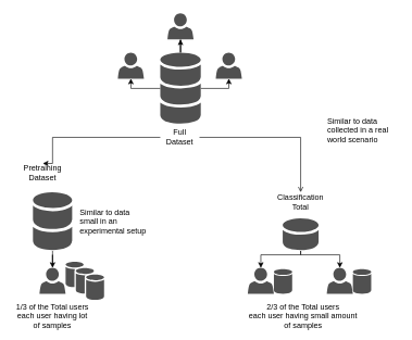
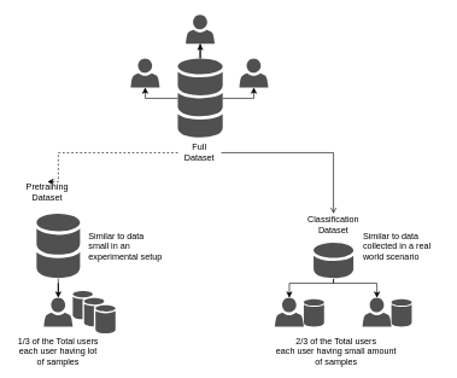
- <mxCell id="28" value="Similar to data collected in a real world scenario" style="text;html=1;strokeColor=none;fillColor=none;align=left;verticalAlign=middle;whiteSpace=wrap;rounded=0;" vertex="1" parent="1"><mxGeometry x="499" y="184" width="110" height="30" as="geometry" /></mxCell>
+ <mxCell id="28" value="Similar to data collected in a real world scenario" style="text;html=1;strokeColor=none;fillColor=none;align=left;verticalAlign=middle;whiteSpace=wrap;rounded=0;" vertex="1" parent="1"><mxGeometry x="499" y="324" width="110" height="30" as="geometry" /></mxCell>
- <mxCell id="2" value="" style="edgeStyle=orthogonalEdgeStyle;rounded=0;orthogonalLoop=1;jettySize=auto;html=1;entryX=0.5;entryY=0;entryDx=0;entryDy=0;" edge="1" parent="1" source="3" target="11"><mxGeometry relative="1" as="geometry"><mxPoint x="80" y="300" as="targetPoint" /><Array as="points"><mxPoint x="80" y="210" /></Array></mxGeometry></mxCell>
+ <mxCell id="2" value="" style="edgeStyle=orthogonalEdgeStyle;rounded=0;orthogonalLoop=1;jettySize=auto;html=1;entryX=0.5;entryY=0;entryDx=0;entryDy=0;dashed=1;" edge="1" parent="1" source="3" target="11"><mxGeometry relative="1" as="geometry"><mxPoint x="80" y="300" as="targetPoint" /><Array as="points"><mxPoint x="80" y="210" /></Array></mxGeometry></mxCell>
- <mxCell id="19" value="Classification Total" style="text;html=1;strokeColor=none;fillColor=none;align=center;verticalAlign=middle;whiteSpace=wrap;rounded=0;" vertex="1" parent="1"><mxGeometry x="430" y="294" width="60" height="30" as="geometry" /></mxCell>
+ <mxCell id="19" value="Classification Dataset" style="text;html=1;strokeColor=none;fillColor=none;align=center;verticalAlign=middle;whiteSpace=wrap;rounded=0;" vertex="1" parent="1"><mxGeometry x="430" y="294" width="60" height="30" as="geometry" /></mxCell>
